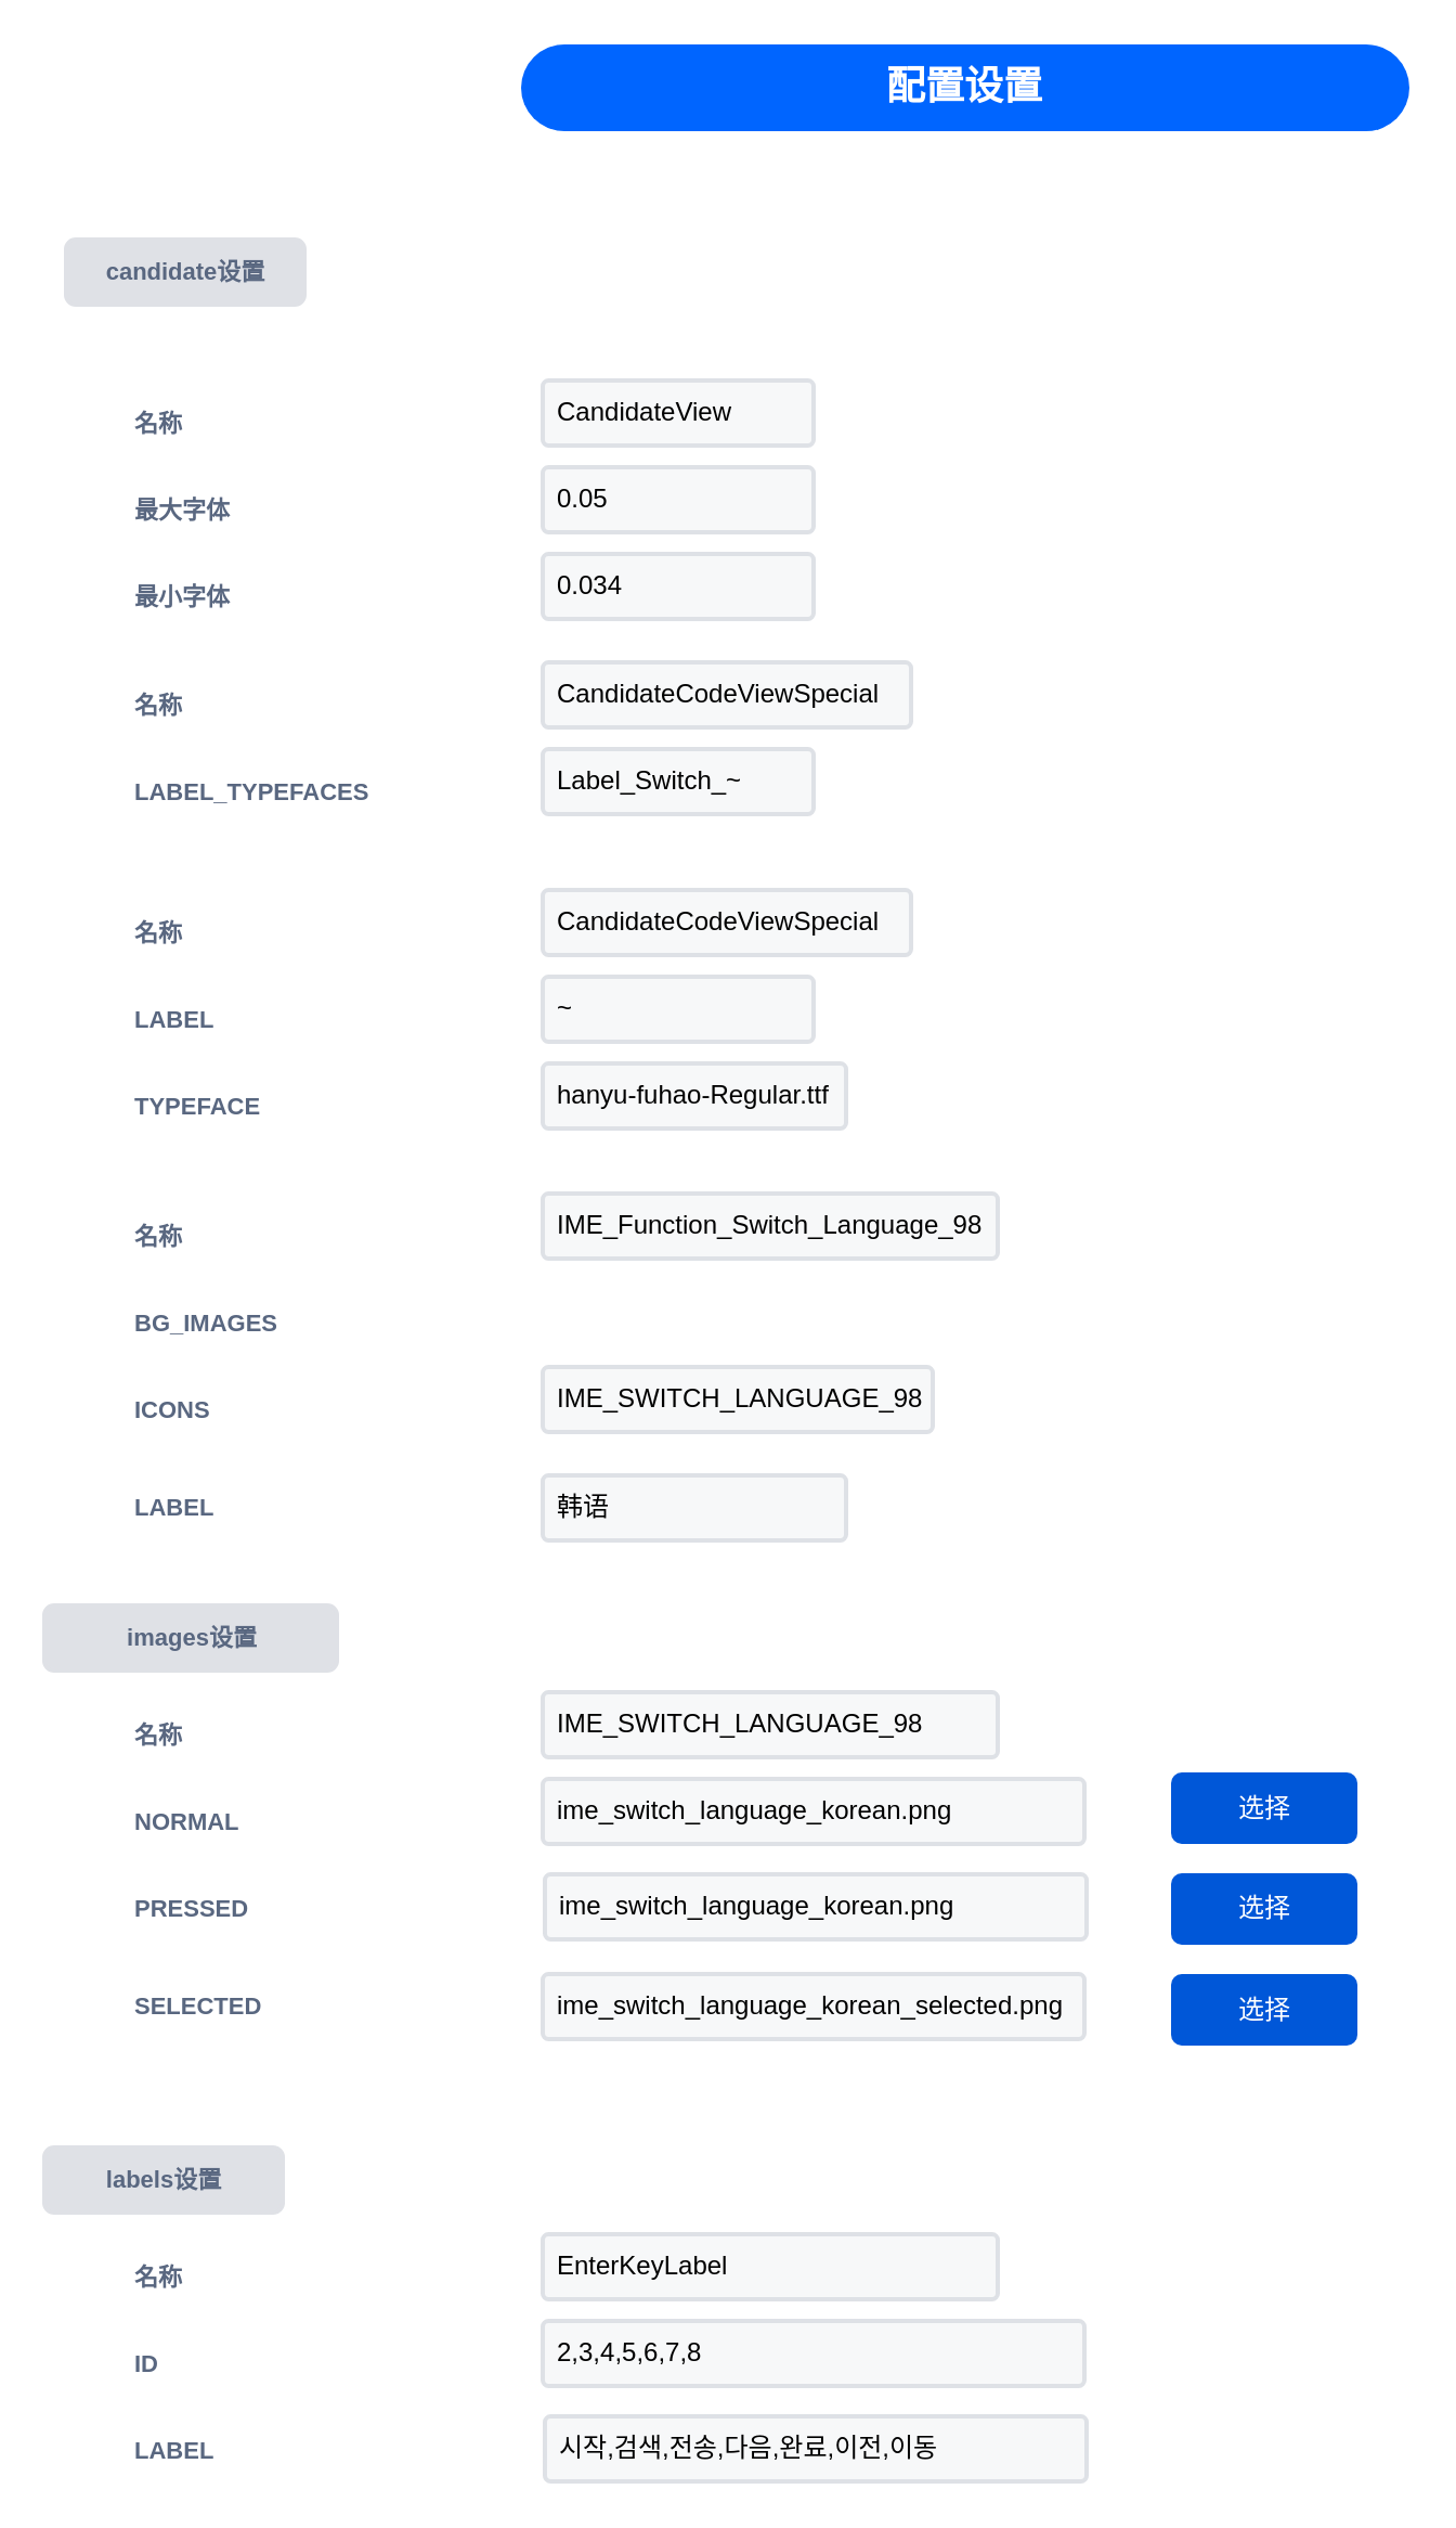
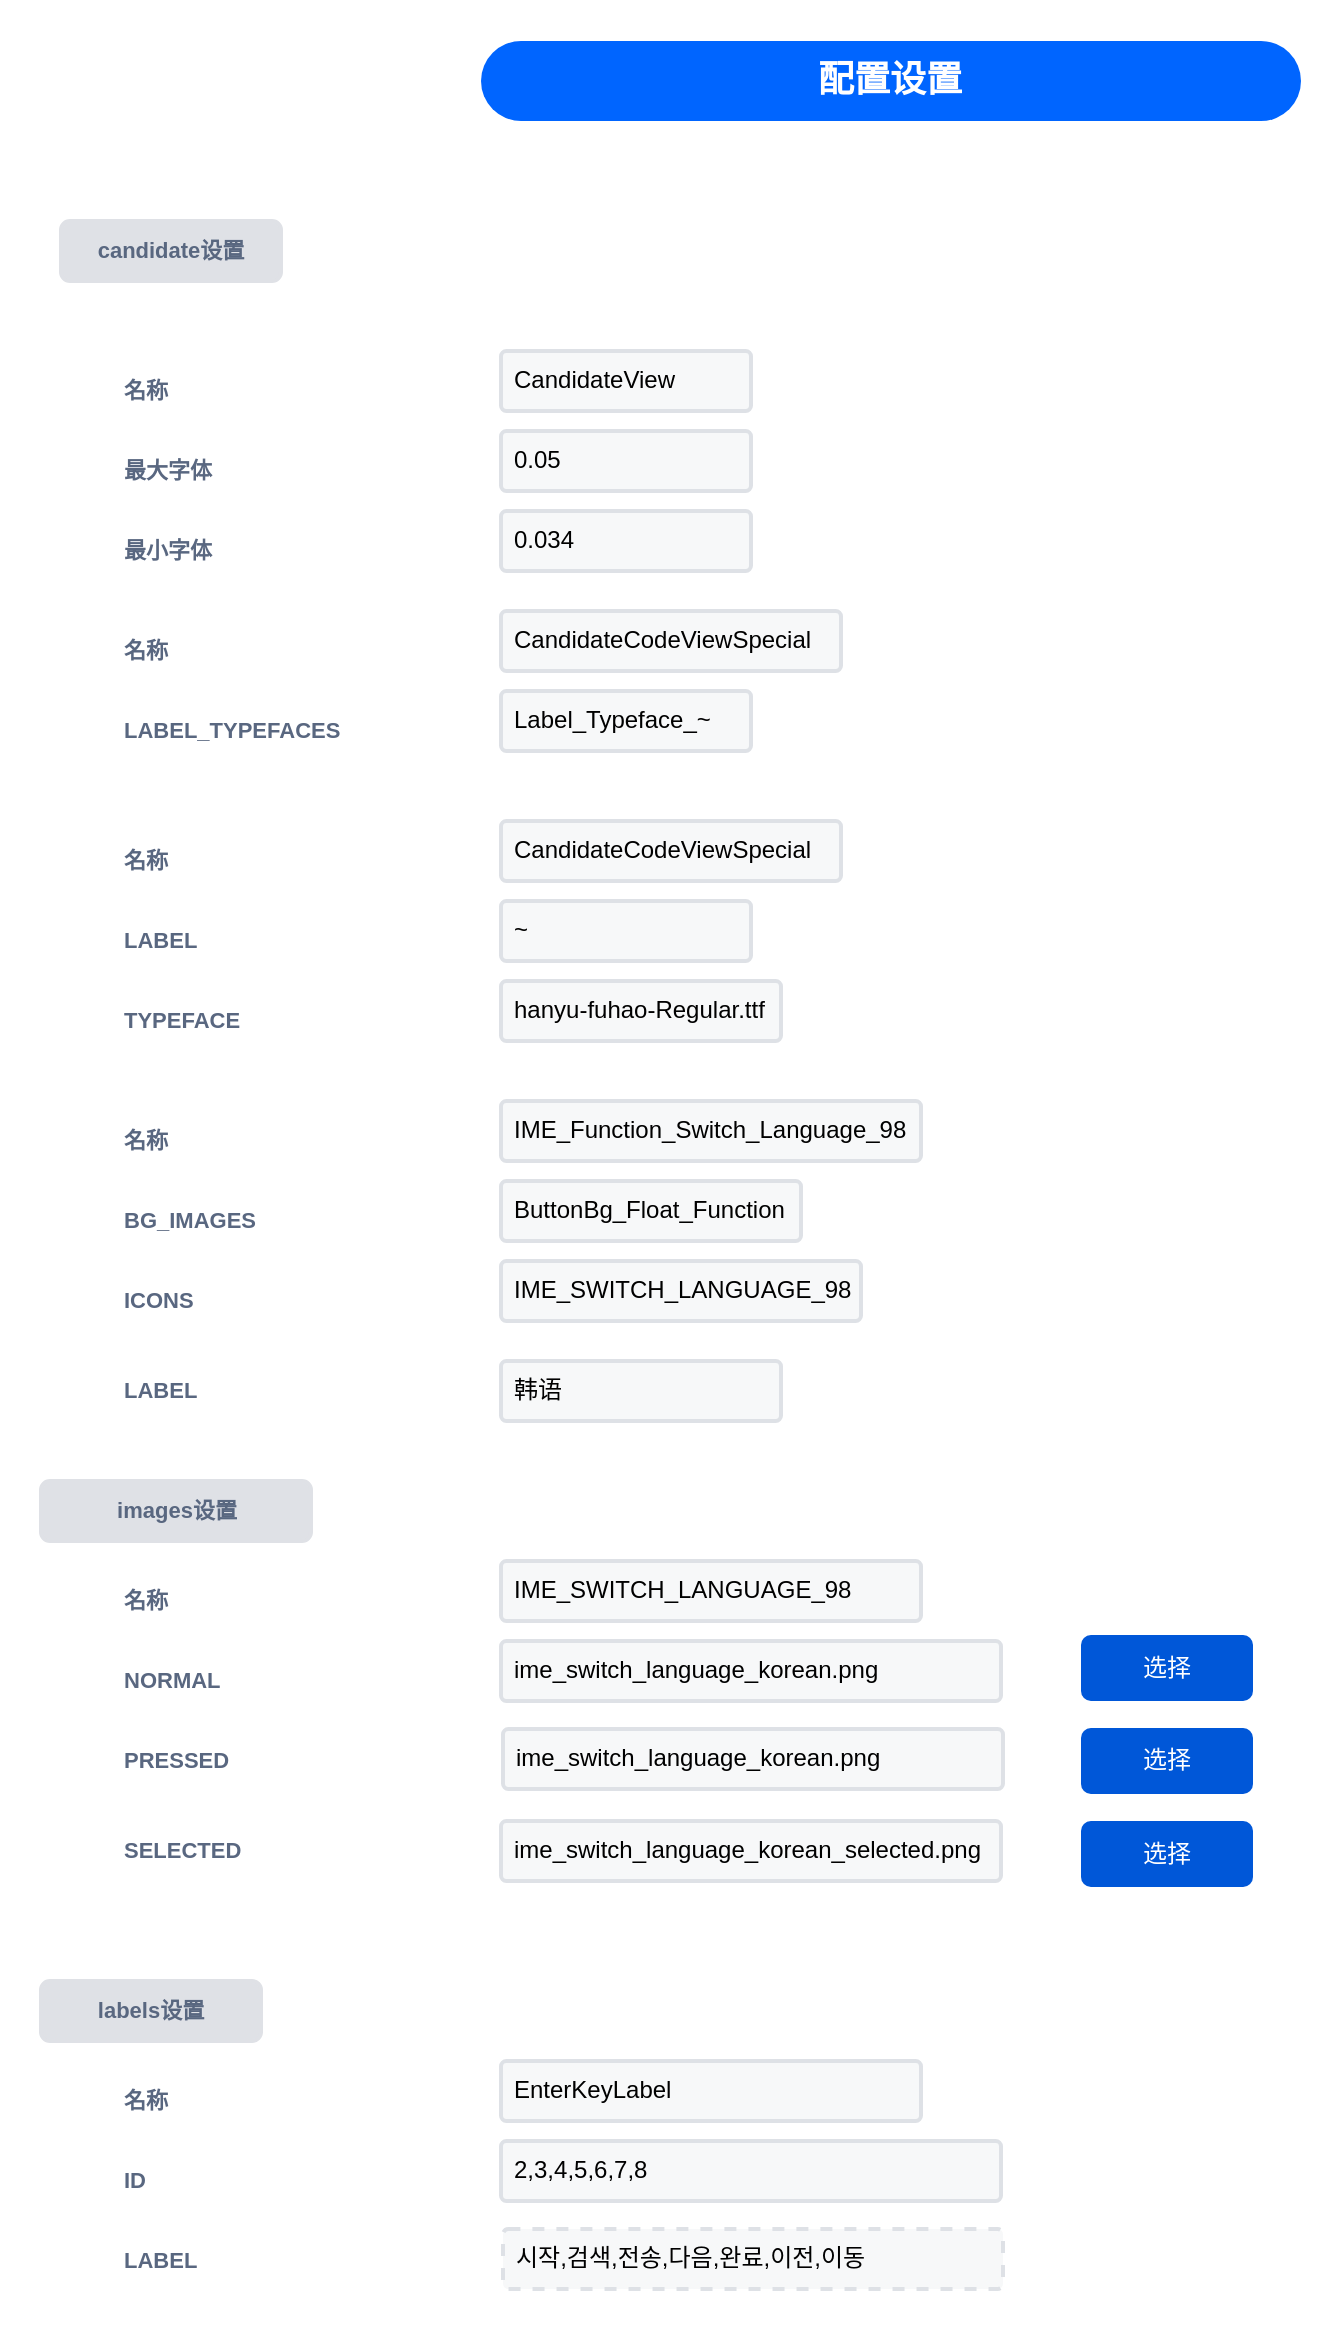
- <mxCell id="12" value="Label_Switch_~" style="rounded=1;arcSize=9;fillColor=#F7F8F9;align=left;spacingLeft=5;strokeColor=#DEE1E6;html=1;strokeWidth=2;fontSize=12" vertex="1" parent="1"><mxGeometry x="250" y="345" width="125" height="30" as="geometry" /></mxCell>
+ <mxCell id="12" value="Label_Typeface_~" style="rounded=1;arcSize=9;fillColor=#F7F8F9;align=left;spacingLeft=5;strokeColor=#DEE1E6;html=1;strokeWidth=2;fontSize=12" vertex="1" parent="1"><mxGeometry x="250" y="345" width="125" height="30" as="geometry" /></mxCell>
+ <mxCell id="22" value="ButtonBg_Float_Function" style="rounded=1;arcSize=9;fillColor=#F7F8F9;align=left;spacingLeft=5;strokeColor=#DEE1E6;html=1;strokeWidth=2;fontSize=12" vertex="1" parent="1"><mxGeometry x="250" y="590" width="150" height="30" as="geometry" /></mxCell>
- <mxCell id="45" value="시작,검색,전송,다음,완료,이전,이동" style="rounded=1;arcSize=9;fillColor=#F7F8F9;align=left;spacingLeft=5;strokeColor=#DEE1E6;html=1;strokeWidth=2;fontSize=12" vertex="1" parent="1"><mxGeometry x="251" y="1114" width="250" height="30" as="geometry" /></mxCell>
+ <mxCell id="45" value="시작,검색,전송,다음,완료,이전,이동" style="rounded=1;arcSize=9;fillColor=#F7F8F9;align=left;spacingLeft=5;strokeColor=#DEE1E6;html=1;strokeWidth=2;fontSize=12;dashed=1;" vertex="1" parent="1"><mxGeometry x="251" y="1114" width="250" height="30" as="geometry" /></mxCell>
